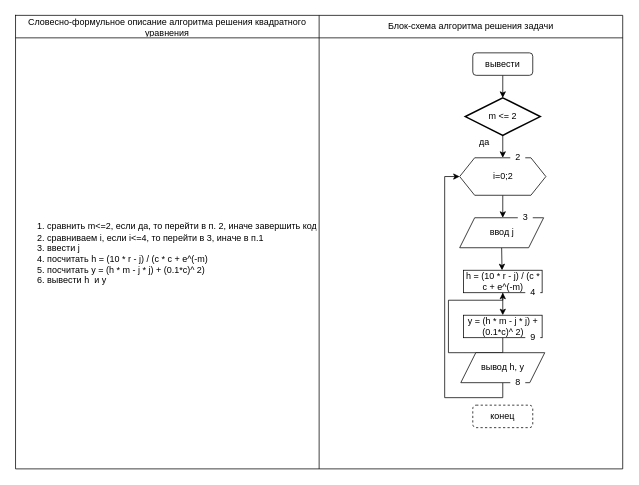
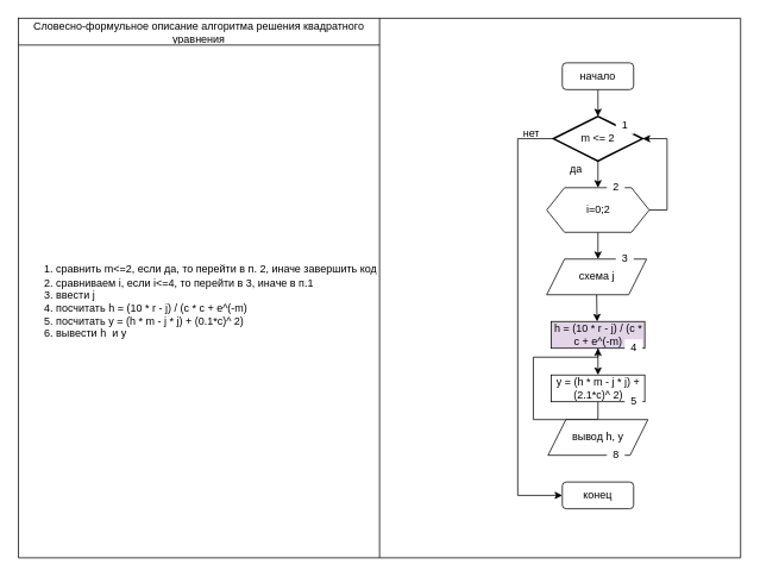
- <mxCell id="5" value="Блок-схема алгоритма решения задачи" style="shape=partialRectangle;html=1;whiteSpace=wrap;connectable=0;overflow=hidden;fillColor=none;top=0;left=0;bottom=0;right=0;pointerEvents=1;" vertex="1" parent="3"><mxGeometry x="405" width="405" height="30" as="geometry"><mxRectangle width="405" height="30" as="alternateBounds" /></mxGeometry></mxCell>
- <mxCell id="10" value="вывести" style="rounded=1;whiteSpace=wrap;html=1;" vertex="1" parent="1"><mxGeometry x="630" y="70" width="80" height="30" as="geometry" /></mxCell>
+ <mxCell id="10" value="начало" style="rounded=1;whiteSpace=wrap;html=1;" vertex="1" parent="1"><mxGeometry x="630" y="70" width="80" height="30" as="geometry" /></mxCell>
+ <mxCell id="26" value="1" style="text;html=1;align=center;verticalAlign=middle;resizable=0;points=[];autosize=1;strokeColor=none;fillColor=#FFFFFF;" vertex="1" parent="1"><mxGeometry x="690" y="130" width="20" height="20" as="geometry" /></mxCell>
+ <mxCell id="15" value="нет" style="text;html=1;align=center;verticalAlign=middle;resizable=0;points=[];autosize=1;strokeColor=none;fillColor=none;" vertex="1" parent="1"><mxGeometry x="580" y="140" width="30" height="20" as="geometry" /></mxCell>
+ <mxCell id="17" style="edgeStyle=orthogonalEdgeStyle;rounded=0;orthogonalLoop=1;jettySize=auto;html=1;exitX=1;exitY=0.5;exitDx=0;exitDy=0;entryX=1;entryY=0.5;entryDx=0;entryDy=0;entryPerimeter=0;" edge="1" parent="1" source="18" target="13"><mxGeometry relative="1" as="geometry" /></mxCell>
- <mxCell id="20" value="ввод j" style="shape=parallelogram;perimeter=parallelogramPerimeter;whiteSpace=wrap;html=1;fixedSize=1;" vertex="1" parent="1"><mxGeometry x="612.5" y="290" width="112" height="40" as="geometry" /></mxCell>
+ <mxCell id="20" value="схема j" style="shape=parallelogram;perimeter=parallelogramPerimeter;whiteSpace=wrap;html=1;fixedSize=1;" vertex="1" parent="1"><mxGeometry x="612.5" y="290" width="112" height="40" as="geometry" /></mxCell>
+ <mxCell id="12" style="edgeStyle=orthogonalEdgeStyle;rounded=0;orthogonalLoop=1;jettySize=auto;html=1;exitX=0;exitY=0.5;exitDx=0;exitDy=0;exitPerimeter=0;entryX=0;entryY=0.5;entryDx=0;entryDy=0;" edge="1" parent="1" source="13" target="25"><mxGeometry relative="1" as="geometry"><Array as="points"><mxPoint x="580" y="155" /><mxPoint x="580" y="555" /></Array></mxGeometry></mxCell>
- <mxCell id="22" value="h = (10 * r - j) / (c * c + e^(-m)" style="rounded=0;whiteSpace=wrap;html=1;" vertex="1" parent="1"><mxGeometry x="617.5" y="360" width="105" height="30" as="geometry" /></mxCell>
+ <mxCell id="22" value="h = (10 * r - j) / (c * c + e^(-m)" style="rounded=0;whiteSpace=wrap;html=1;fillColor=#e1d5e7;" vertex="1" parent="1"><mxGeometry x="617.5" y="360" width="105" height="30" as="geometry" /></mxCell>
- <mxCell id="31" style="edgeStyle=orthogonalEdgeStyle;rounded=0;orthogonalLoop=1;jettySize=auto;html=1;exitX=0.5;exitY=1;exitDx=0;exitDy=0;entryX=0;entryY=0.5;entryDx=0;entryDy=0;" edge="1" parent="1" source="32" target="18"><mxGeometry relative="1" as="geometry" /></mxCell>
- <mxCell id="24" value="y = (h * m - j * j) + (0.1*c)^ 2)" style="rounded=0;whiteSpace=wrap;html=1;" vertex="1" parent="1"><mxGeometry x="617.5" y="420" width="105" height="30" as="geometry" /></mxCell>
+ <mxCell id="24" value="y = (h * m - j * j) + (2.1*c)^ 2)" style="rounded=0;whiteSpace=wrap;html=1;" vertex="1" parent="1"><mxGeometry x="617.5" y="420" width="105" height="30" as="geometry" /></mxCell>
- <mxCell id="30" value="9" style="text;html=1;align=center;verticalAlign=middle;resizable=0;points=[];autosize=1;strokeColor=none;fillColor=#FFFFFF;" vertex="1" parent="1"><mxGeometry x="700" y="440" width="20" height="20" as="geometry" /></mxCell>
+ <mxCell id="30" value="5" style="text;html=1;align=center;verticalAlign=middle;resizable=0;points=[];autosize=1;strokeColor=none;fillColor=#FFFFFF;" vertex="1" parent="1"><mxGeometry x="700" y="440" width="20" height="20" as="geometry" /></mxCell>
- <mxCell id="25" value="конец" style="rounded=1;whiteSpace=wrap;html=1;dashed=1;" vertex="1" parent="1"><mxGeometry x="630" y="540" width="80" height="30" as="geometry" /></mxCell>
+ <mxCell id="25" value="конец" style="rounded=1;whiteSpace=wrap;html=1;" vertex="1" parent="1"><mxGeometry x="630" y="540" width="80" height="30" as="geometry" /></mxCell>
